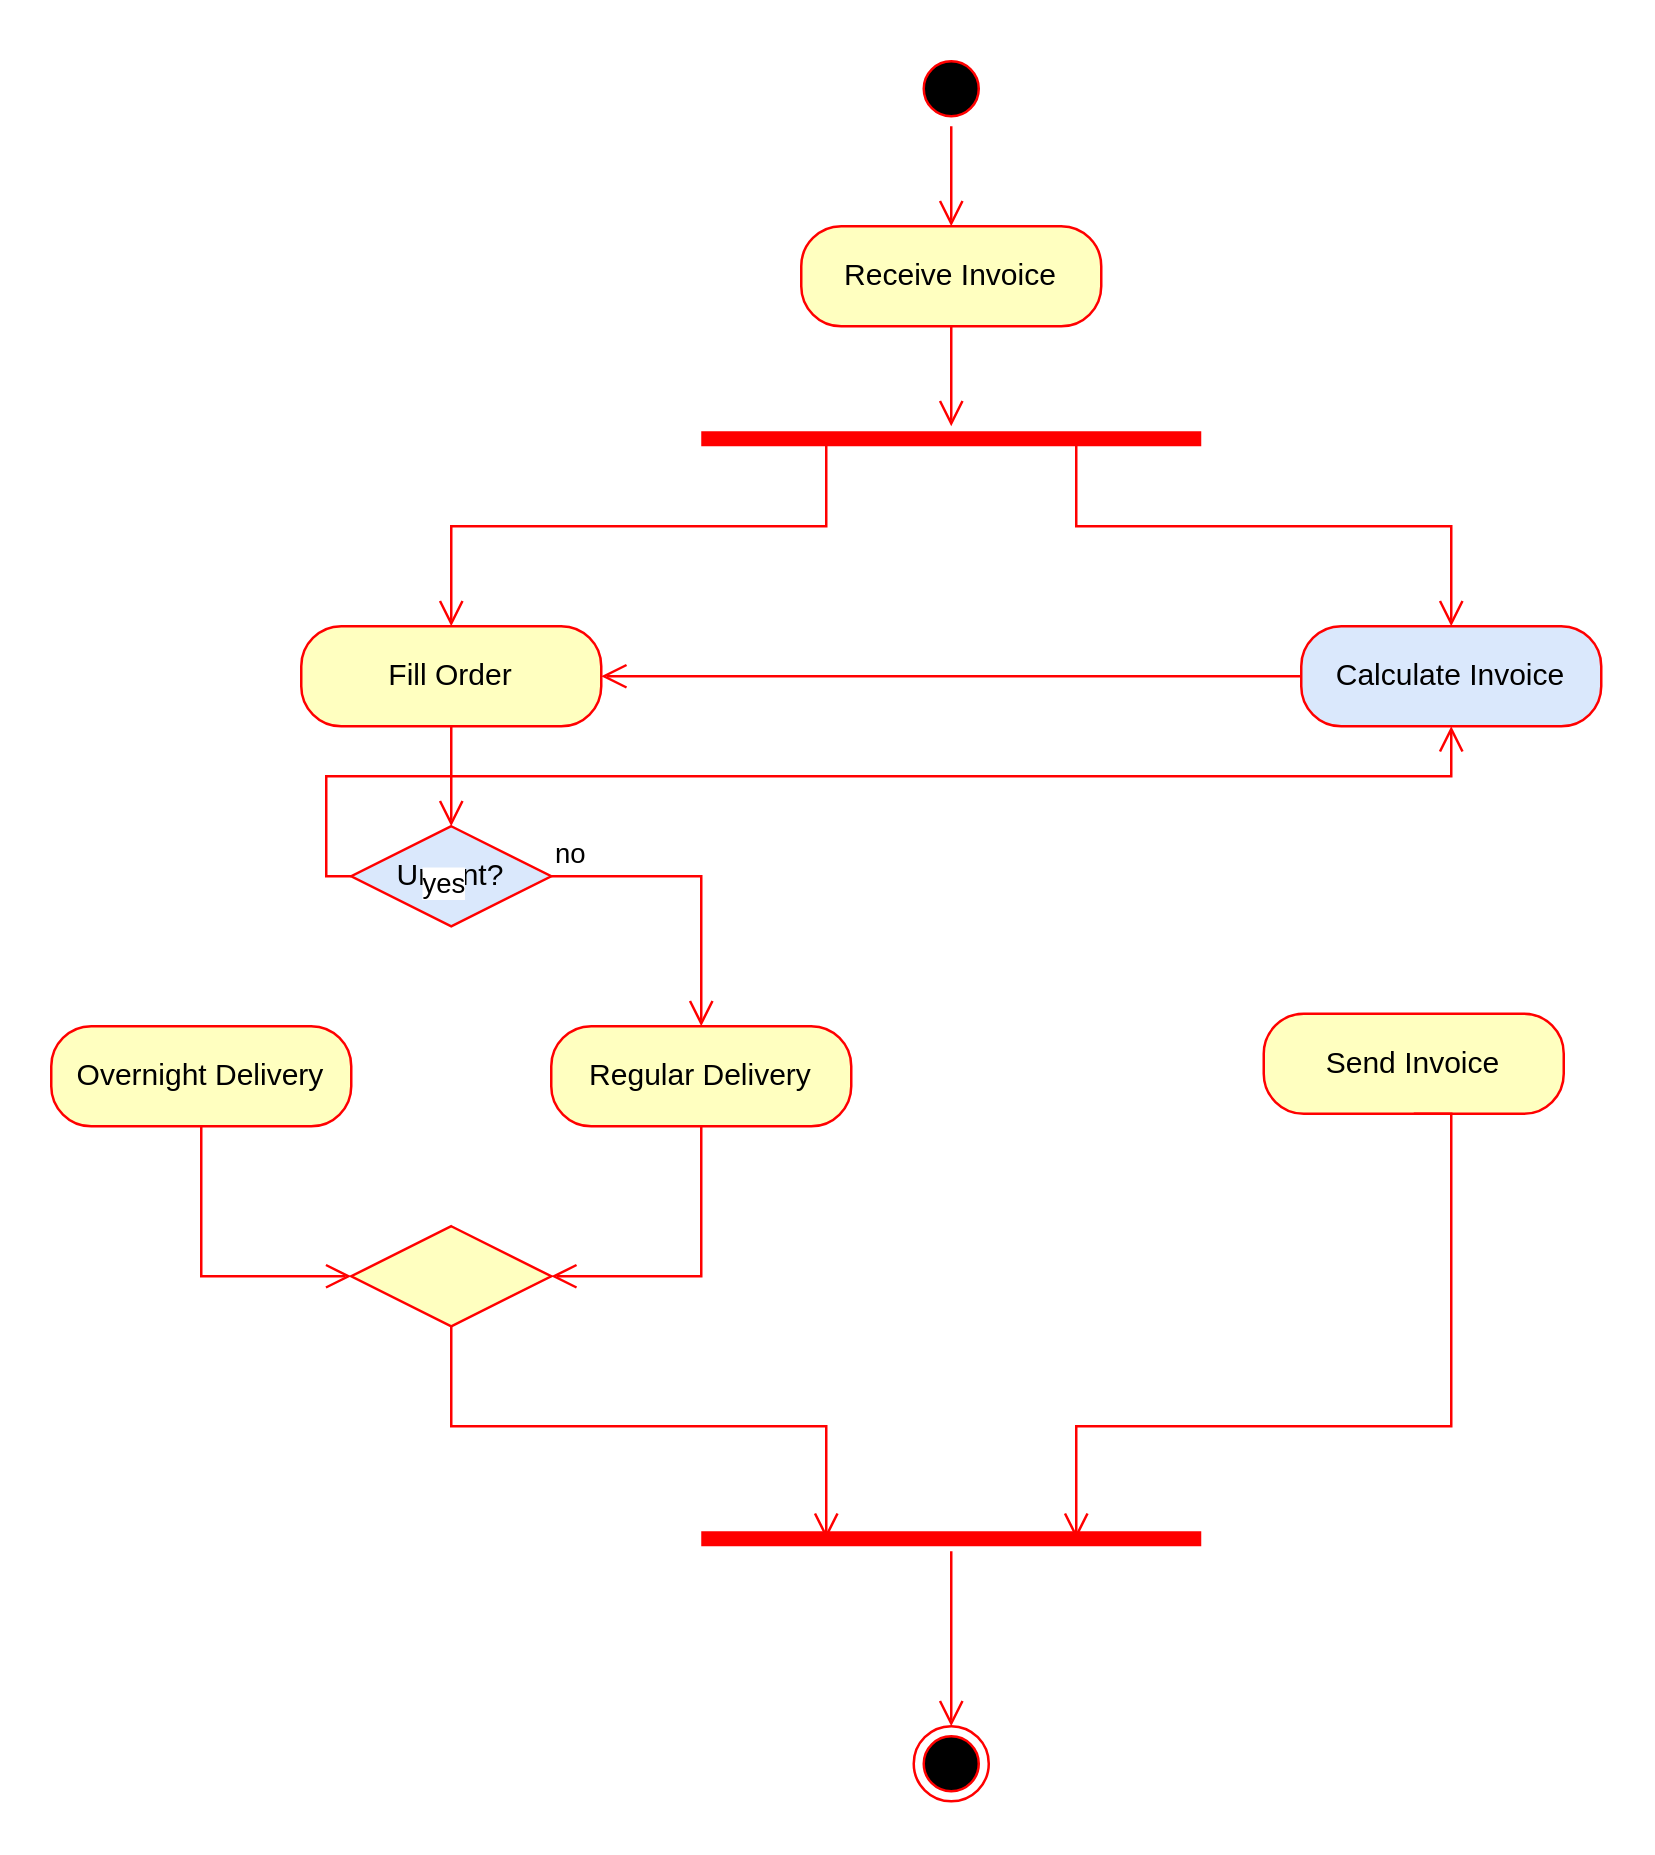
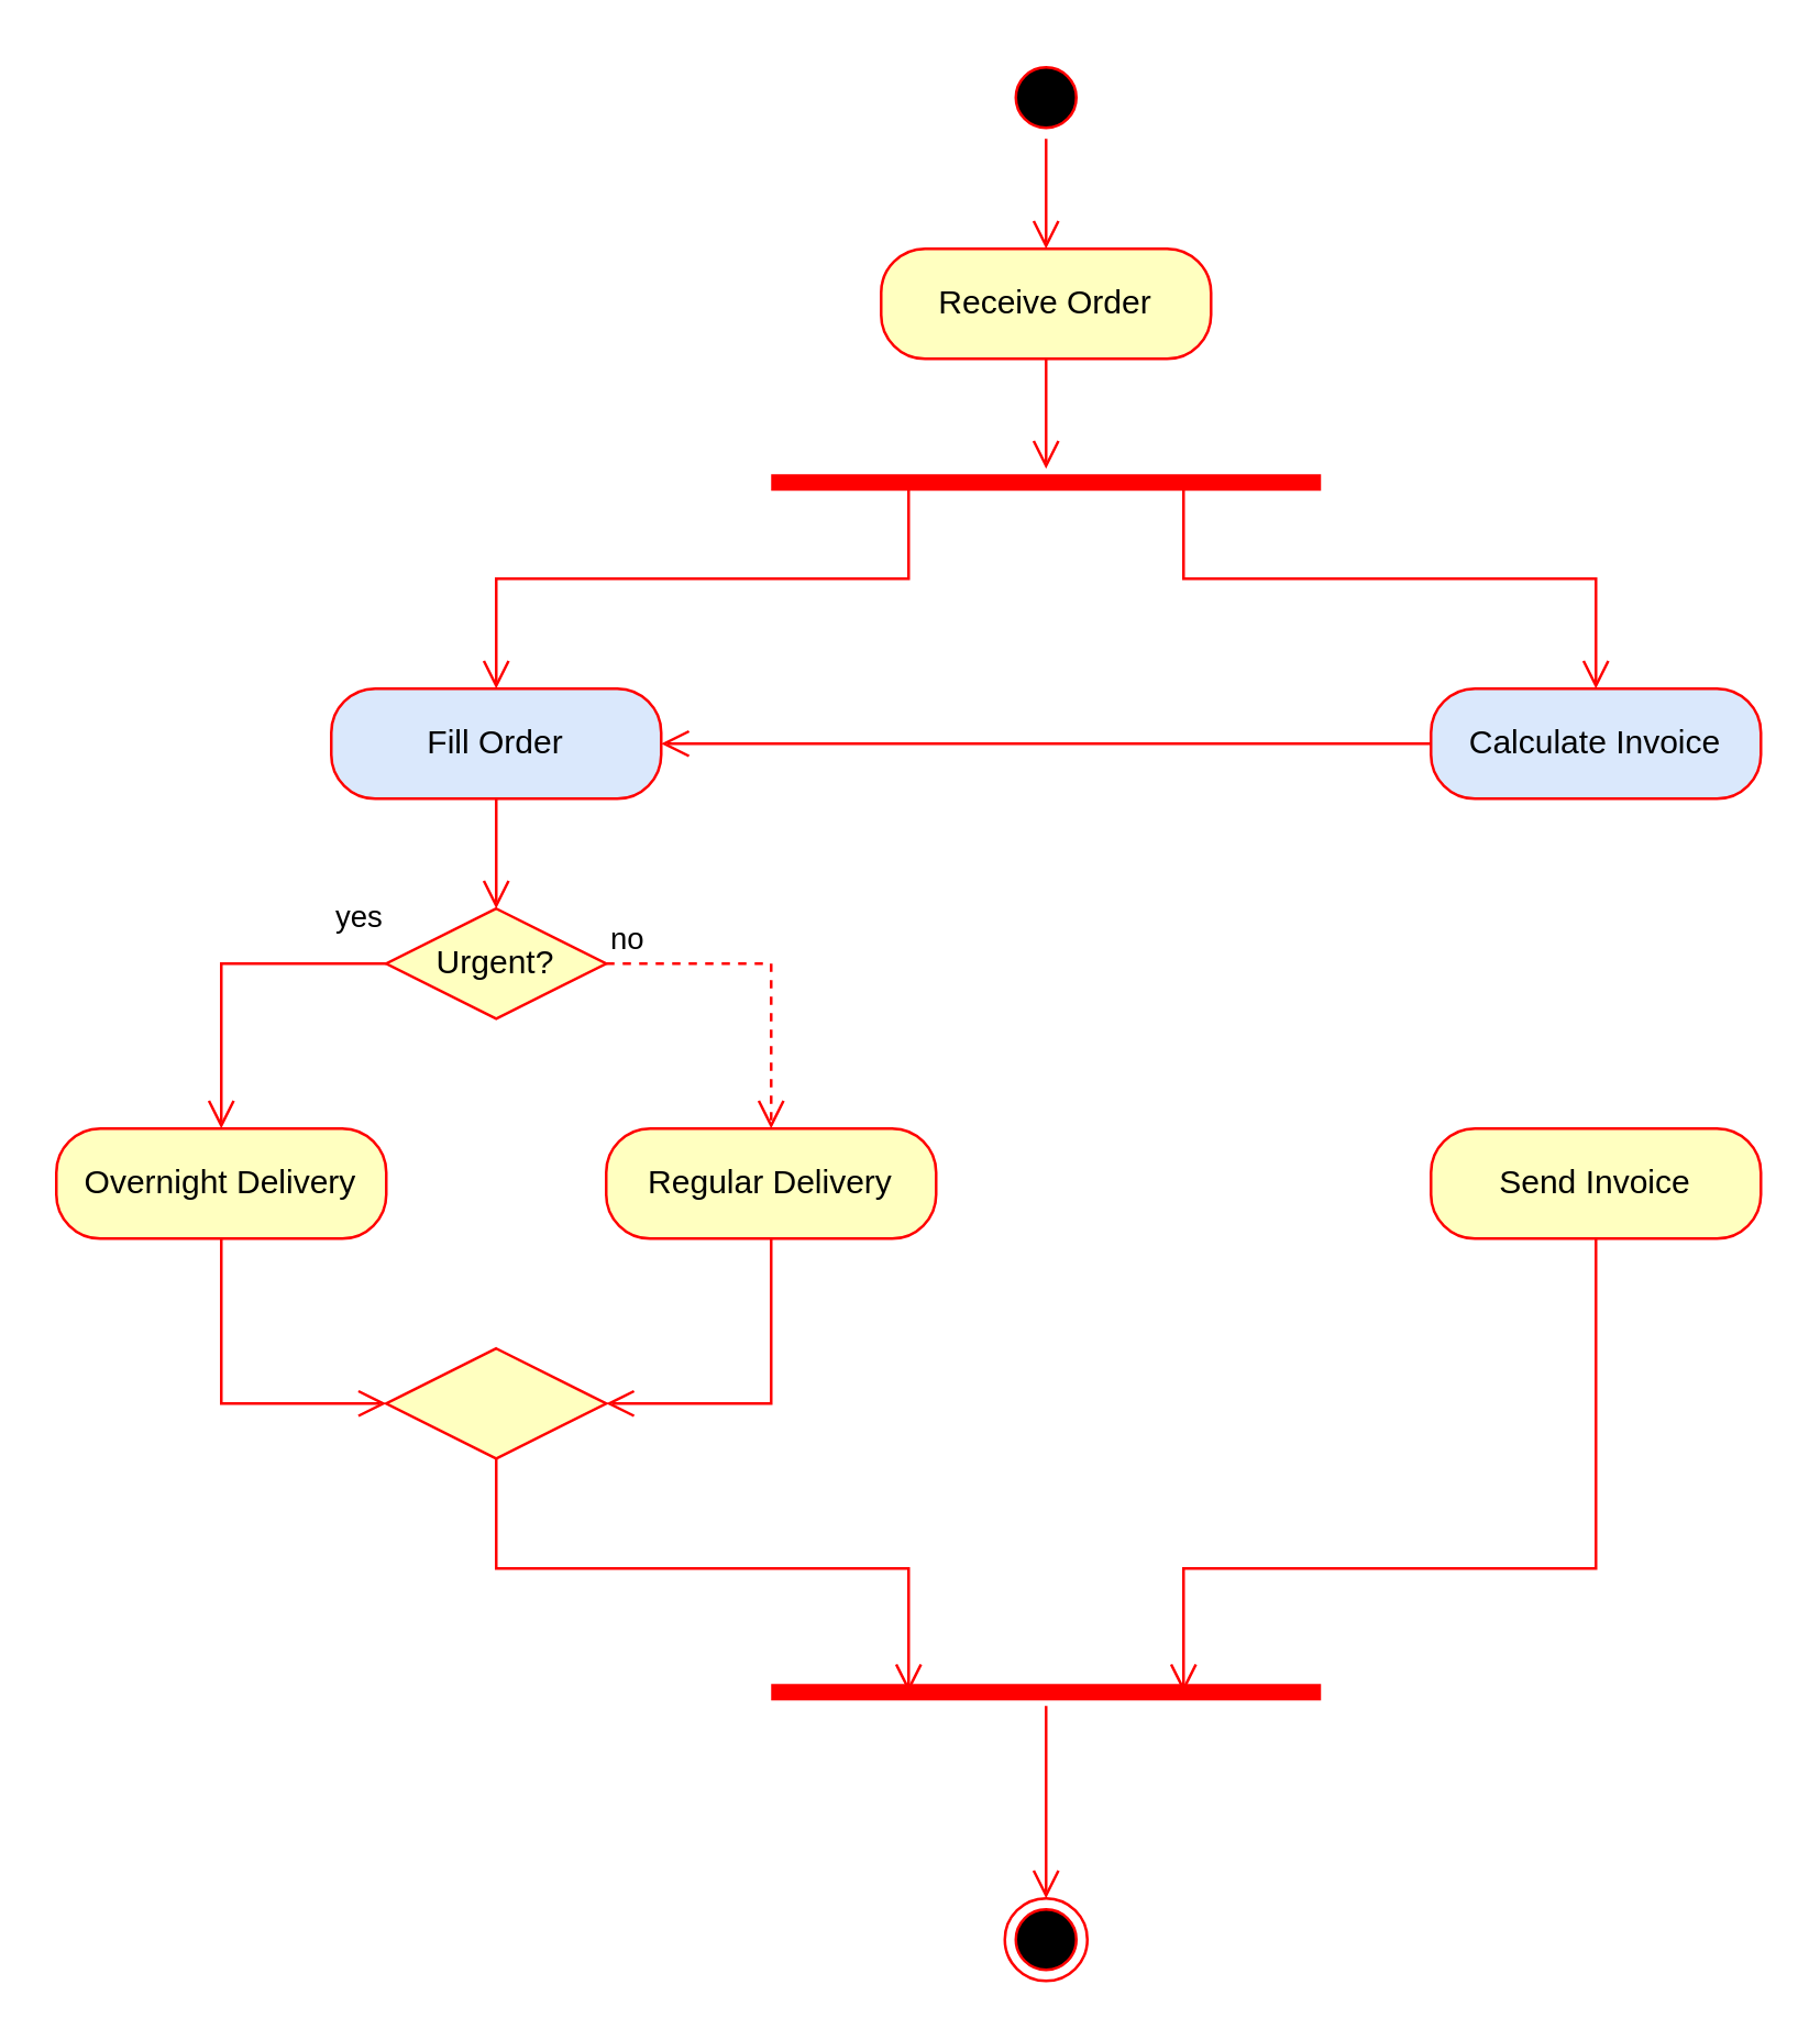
- <mxCell id="4" value="Receive Invoice" style="rounded=1;whiteSpace=wrap;html=1;arcSize=40;fontColor=#000000;fillColor=#ffffc0;strokeColor=#ff0000;" vertex="1" parent="1"><mxGeometry x="320" y="90" width="120" height="40" as="geometry" /></mxCell>
+ <mxCell id="4" value="Receive Order" style="rounded=1;whiteSpace=wrap;html=1;arcSize=40;fontColor=#000000;fillColor=#ffffc0;strokeColor=#ff0000;" vertex="1" parent="1"><mxGeometry x="320" y="90" width="120" height="40" as="geometry" /></mxCell>
- <mxCell id="9" value="Fill Order" style="rounded=1;whiteSpace=wrap;html=1;arcSize=40;fontColor=#000000;fillColor=#ffffc0;strokeColor=#ff0000;" vertex="1" parent="1"><mxGeometry x="120" y="250" width="120" height="40" as="geometry" /></mxCell>
+ <mxCell id="9" value="Fill Order" style="rounded=1;whiteSpace=wrap;html=1;arcSize=40;fontColor=#000000;fillColor=#dae8fc;strokeColor=#ff0000;" vertex="1" parent="1"><mxGeometry x="120" y="250" width="120" height="40" as="geometry" /></mxCell>
- <mxCell id="17" value="yes" style="html=1;align=left;verticalAlign=top;endArrow=open;endSize=8;strokeColor=#ff0000;rounded=0;exitX=0;exitY=0.5;exitDx=0;exitDy=0;edgeStyle=orthogonalEdgeStyle;" edge="1" source="15" parent="1" target="11"><mxGeometry x="-0.667" y="-30" relative="1" as="geometry"><mxPoint x="80" y="350" as="targetPoint" /><mxPoint as="offset" /></mxGeometry></mxCell>
+ <mxCell id="17" value="yes" style="html=1;align=left;verticalAlign=top;endArrow=open;endSize=8;strokeColor=#ff0000;rounded=0;exitX=0;exitY=0.5;exitDx=0;exitDy=0;edgeStyle=orthogonalEdgeStyle;entryX=0.5;entryY=0;entryDx=0;entryDy=0;" edge="1" source="15" parent="1" target="20"><mxGeometry x="-0.667" y="-30" relative="1" as="geometry"><mxPoint x="80" y="350" as="targetPoint" /><mxPoint as="offset" /></mxGeometry></mxCell>
- <mxCell id="15" value="Urgent?" style="rhombus;whiteSpace=wrap;html=1;fillColor=#dae8fc;strokeColor=#ff0000;" vertex="1" parent="1"><mxGeometry x="140" y="330" width="80" height="40" as="geometry" /></mxCell>
+ <mxCell id="15" value="Urgent?" style="rhombus;whiteSpace=wrap;html=1;fillColor=#ffffc0;strokeColor=#ff0000;" vertex="1" parent="1"><mxGeometry x="140" y="330" width="80" height="40" as="geometry" /></mxCell>
- <mxCell id="16" value="no" style="edgeStyle=orthogonalEdgeStyle;html=1;align=left;verticalAlign=bottom;endArrow=open;endSize=8;strokeColor=#ff0000;rounded=0;entryX=0.5;entryY=0;entryDx=0;entryDy=0;exitX=1;exitY=0.5;exitDx=0;exitDy=0;" edge="1" source="15" parent="1" target="18"><mxGeometry x="-1" relative="1" as="geometry"><mxPoint x="320" y="350" as="targetPoint" /></mxGeometry></mxCell>
+ <mxCell id="16" value="no" style="edgeStyle=orthogonalEdgeStyle;html=1;align=left;verticalAlign=bottom;endArrow=open;endSize=8;strokeColor=#ff0000;rounded=0;entryX=0.5;entryY=0;entryDx=0;entryDy=0;exitX=1;exitY=0.5;exitDx=0;exitDy=0;dashed=1;" edge="1" source="15" parent="1" target="18"><mxGeometry x="-1" relative="1" as="geometry"><mxPoint x="320" y="350" as="targetPoint" /></mxGeometry></mxCell>
- <mxCell id="13" value="Send Invoice" style="rounded=1;whiteSpace=wrap;html=1;arcSize=40;fontColor=#000000;fillColor=#ffffc0;strokeColor=#ff0000;" vertex="1" parent="1"><mxGeometry x="505" y="405" width="120" height="40" as="geometry" /></mxCell>
+ <mxCell id="13" value="Send Invoice" style="rounded=1;whiteSpace=wrap;html=1;arcSize=40;fontColor=#000000;fillColor=#ffffc0;strokeColor=#ff0000;" vertex="1" parent="1"><mxGeometry x="520" y="410" width="120" height="40" as="geometry" /></mxCell>
